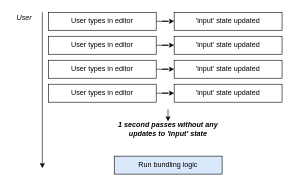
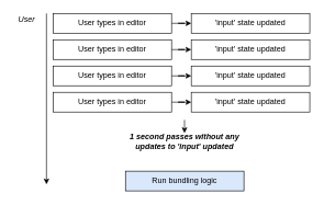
- <mxCell id="16" value="&lt;b&gt;1 second passes without any updates to 'input' state&lt;/b&gt;" style="text;html=1;strokeColor=none;fillColor=none;align=center;verticalAlign=middle;whiteSpace=wrap;rounded=0;fontStyle=2" vertex="1" parent="1"><mxGeometry x="190" y="190" width="180" height="50" as="geometry" /></mxCell>
+ <mxCell id="16" value="&lt;b&gt;1 second passes without any updates to 'input' updated&lt;/b&gt;" style="text;html=1;strokeColor=none;fillColor=none;align=center;verticalAlign=middle;whiteSpace=wrap;rounded=0;fontStyle=2" vertex="1" parent="1"><mxGeometry x="190" y="190" width="180" height="50" as="geometry" /></mxCell>
